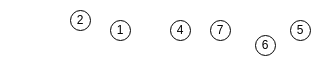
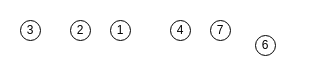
- <mxCell id="3" value="2" style="ellipse;whiteSpace=wrap;html=1;aspect=fixed;fontSize=12;" vertex="1" parent="1"><mxGeometry x="70" y="10" width="20" height="20" as="geometry" /></mxCell>
+ <mxCell id="3" value="2" style="ellipse;whiteSpace=wrap;html=1;aspect=fixed;fontSize=12;" vertex="1" parent="1"><mxGeometry x="70" y="20" width="20" height="20" as="geometry" /></mxCell>
+ <mxCell id="4" value="3" style="ellipse;whiteSpace=wrap;html=1;aspect=fixed;fontSize=12;" vertex="1" parent="1"><mxGeometry x="20" y="20" width="20" height="20" as="geometry" /></mxCell>
- <mxCell id="6" value="5" style="ellipse;whiteSpace=wrap;html=1;aspect=fixed;fontSize=12;" vertex="1" parent="1"><mxGeometry x="290" y="20" width="20" height="20" as="geometry" /></mxCell>
